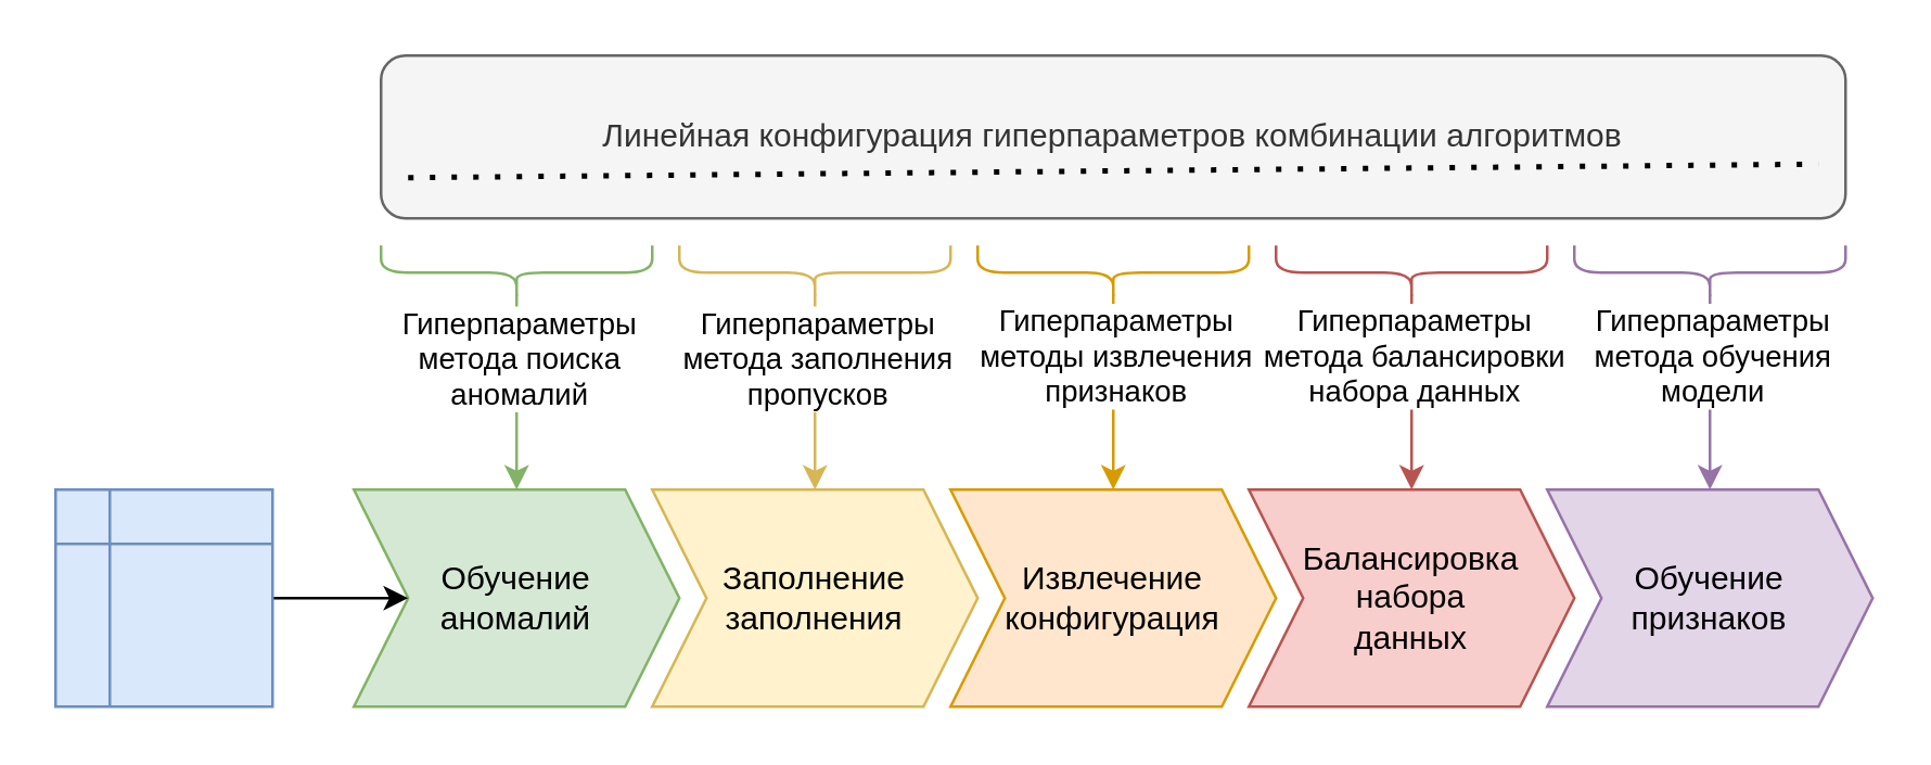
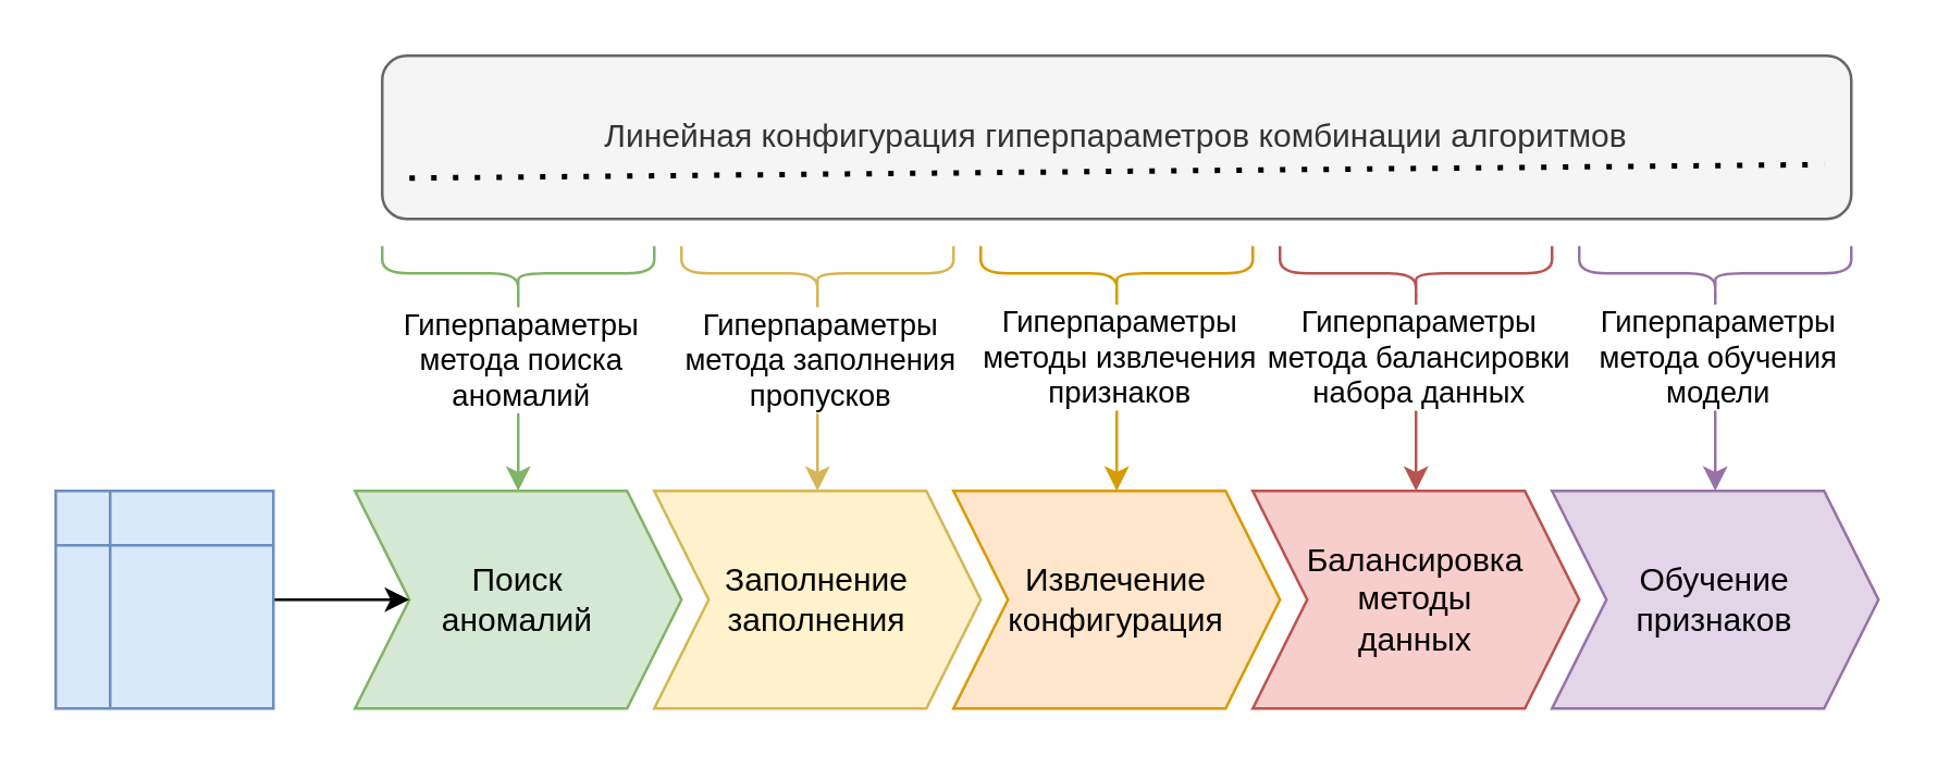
- <mxCell id="6" value="Обучение&lt;br&gt;аномалий" style="shape=step;perimeter=stepPerimeter;whiteSpace=wrap;html=1;fixedSize=1;fillColor=#d5e8d4;strokeColor=#82b366;" parent="1" vertex="1"><mxGeometry x="130" y="180" width="120" height="80" as="geometry" /></mxCell>
+ <mxCell id="6" value="Поиск&lt;br&gt;аномалий" style="shape=step;perimeter=stepPerimeter;whiteSpace=wrap;html=1;fixedSize=1;fillColor=#d5e8d4;strokeColor=#82b366;" parent="1" vertex="1"><mxGeometry x="130" y="180" width="120" height="80" as="geometry" /></mxCell>
- <mxCell id="3" value="Балансировка&lt;br&gt;набора&lt;br&gt;данных" style="shape=step;perimeter=stepPerimeter;whiteSpace=wrap;html=1;fixedSize=1;fillColor=#f8cecc;strokeColor=#b85450;" parent="1" vertex="1"><mxGeometry x="460" y="180" width="120" height="80" as="geometry" /></mxCell>
+ <mxCell id="3" value="Балансировка&lt;br&gt;методы&lt;br&gt;данных" style="shape=step;perimeter=stepPerimeter;whiteSpace=wrap;html=1;fixedSize=1;fillColor=#f8cecc;strokeColor=#b85450;" parent="1" vertex="1"><mxGeometry x="460" y="180" width="120" height="80" as="geometry" /></mxCell>
